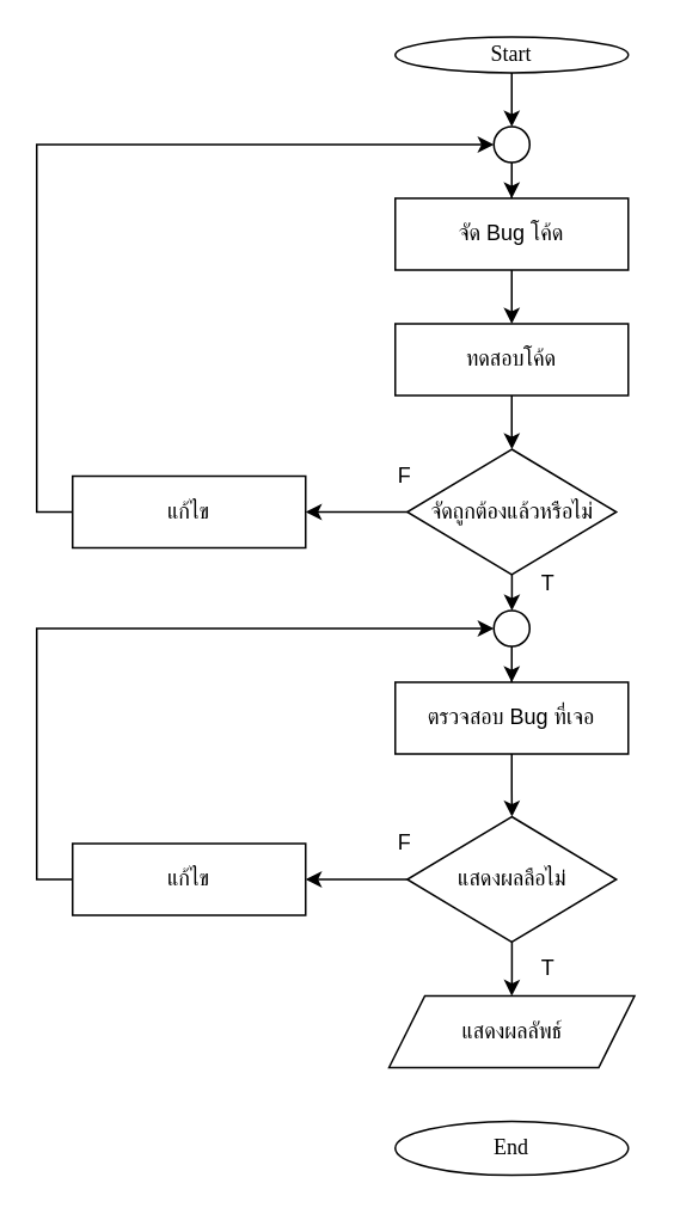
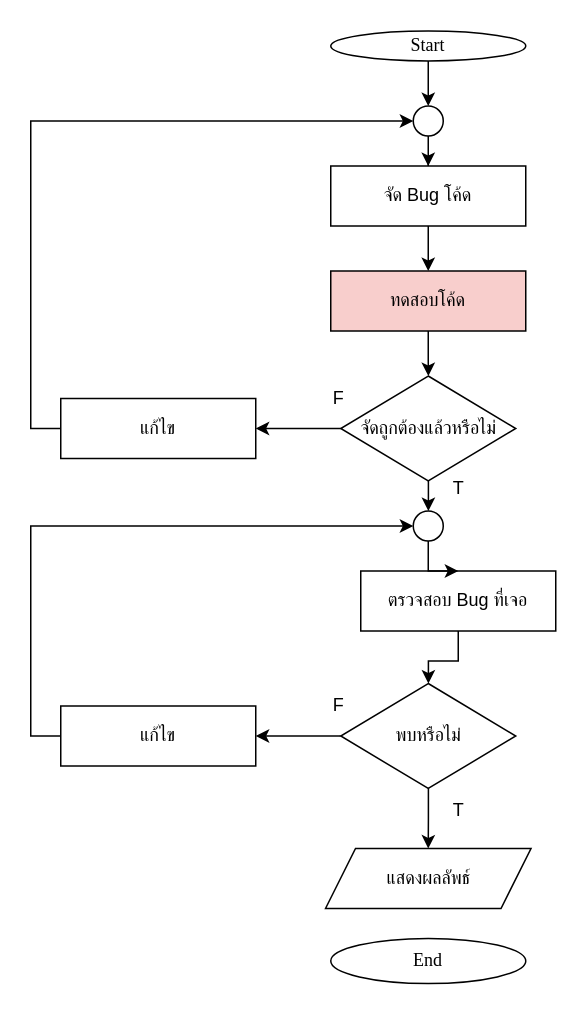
- <mxCell id="15" value="ทดสอบโค้ด" style="rounded=0;whiteSpace=wrap;html=1;" parent="1" vertex="1"><mxGeometry x="220" y="180" width="130" height="40" as="geometry" /></mxCell>
+ <mxCell id="15" value="ทดสอบโค้ด" style="rounded=0;whiteSpace=wrap;html=1;fillColor=#f8cecc;" parent="1" vertex="1"><mxGeometry x="220" y="180" width="130" height="40" as="geometry" /></mxCell>
- <mxCell id="21" value="ตรวจสอบ Bug ที่เจอ" style="rounded=0;whiteSpace=wrap;html=1;" parent="1" vertex="1"><mxGeometry x="220" y="380" width="130" height="40" as="geometry" /></mxCell>
+ <mxCell id="21" value="ตรวจสอบ Bug ที่เจอ" style="rounded=0;whiteSpace=wrap;html=1;" parent="1" vertex="1"><mxGeometry x="240" y="380" width="130" height="40" as="geometry" /></mxCell>
- <mxCell id="19" value="แสดงผลลือไม่" style="rhombus;whiteSpace=wrap;html=1;fontFamily=Sarabun;fontSource=https%3A%2F%2Ffonts.googleapis.com%2Fcss%3Ffamily%3DSarabun;" parent="1" vertex="1"><mxGeometry x="226.67" y="455" width="116.67" height="70" as="geometry" /></mxCell>
+ <mxCell id="19" value="พบหรือไม่" style="rhombus;whiteSpace=wrap;html=1;fontFamily=Sarabun;fontSource=https%3A%2F%2Ffonts.googleapis.com%2Fcss%3Ffamily%3DSarabun;" parent="1" vertex="1"><mxGeometry x="226.67" y="455" width="116.67" height="70" as="geometry" /></mxCell>
- <mxCell id="16" value="แสดงผลลัพธ์" style="shape=parallelogram;perimeter=parallelogramPerimeter;whiteSpace=wrap;html=1;fixedSize=1;" parent="1" vertex="1"><mxGeometry x="216.51" y="555" width="137" height="40" as="geometry" /></mxCell>
+ <mxCell id="16" value="แสดงผลลัพธ์" style="shape=parallelogram;perimeter=parallelogramPerimeter;whiteSpace=wrap;html=1;fixedSize=1;" parent="1" vertex="1"><mxGeometry x="216.51" y="565" width="137" height="40" as="geometry" /></mxCell>
